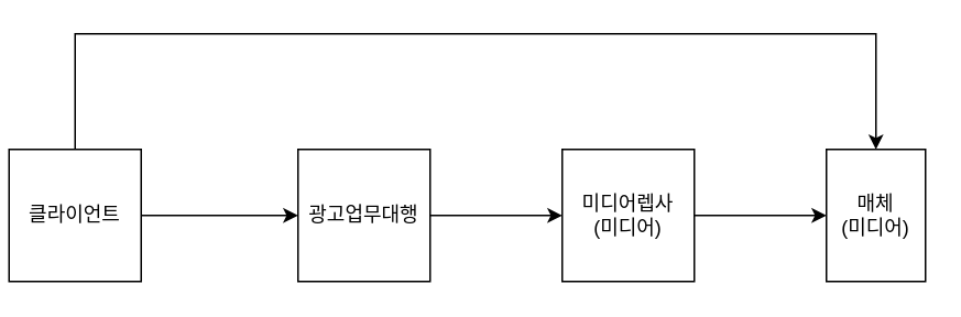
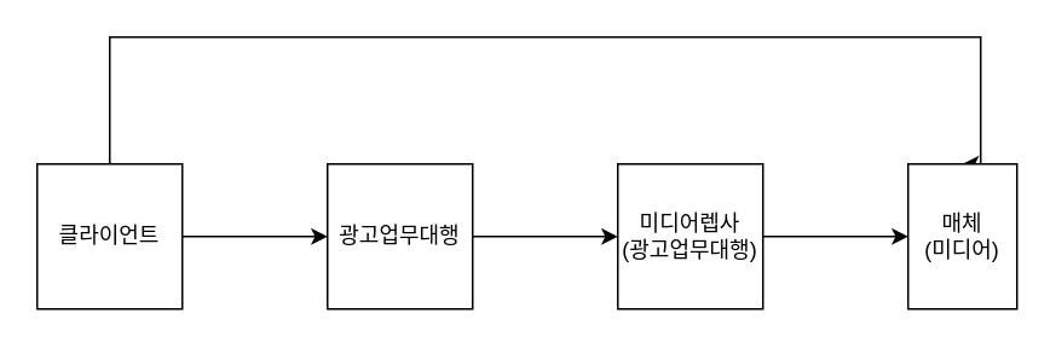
- <mxCell id="4" value="클라이언트" style="whiteSpace=wrap;html=1;aspect=fixed;" vertex="1" parent="1"><mxGeometry x="5" y="90" width="80" height="80" as="geometry" /></mxCell>
+ <mxCell id="4" value="클라이언트" style="whiteSpace=wrap;html=1;aspect=fixed;" vertex="1" parent="1"><mxGeometry x="20" y="90" width="80" height="80" as="geometry" /></mxCell>
- <mxCell id="8" value="미디어렙사&lt;br&gt;(미디어)&lt;br&gt;" style="whiteSpace=wrap;html=1;aspect=fixed;" vertex="1" parent="1"><mxGeometry x="340" y="90" width="80" height="80" as="geometry" /></mxCell>
+ <mxCell id="8" value="미디어렙사&lt;br&gt;(광고업무대행)&lt;br&gt;" style="whiteSpace=wrap;html=1;aspect=fixed;" vertex="1" parent="1"><mxGeometry x="340" y="90" width="80" height="80" as="geometry" /></mxCell>
